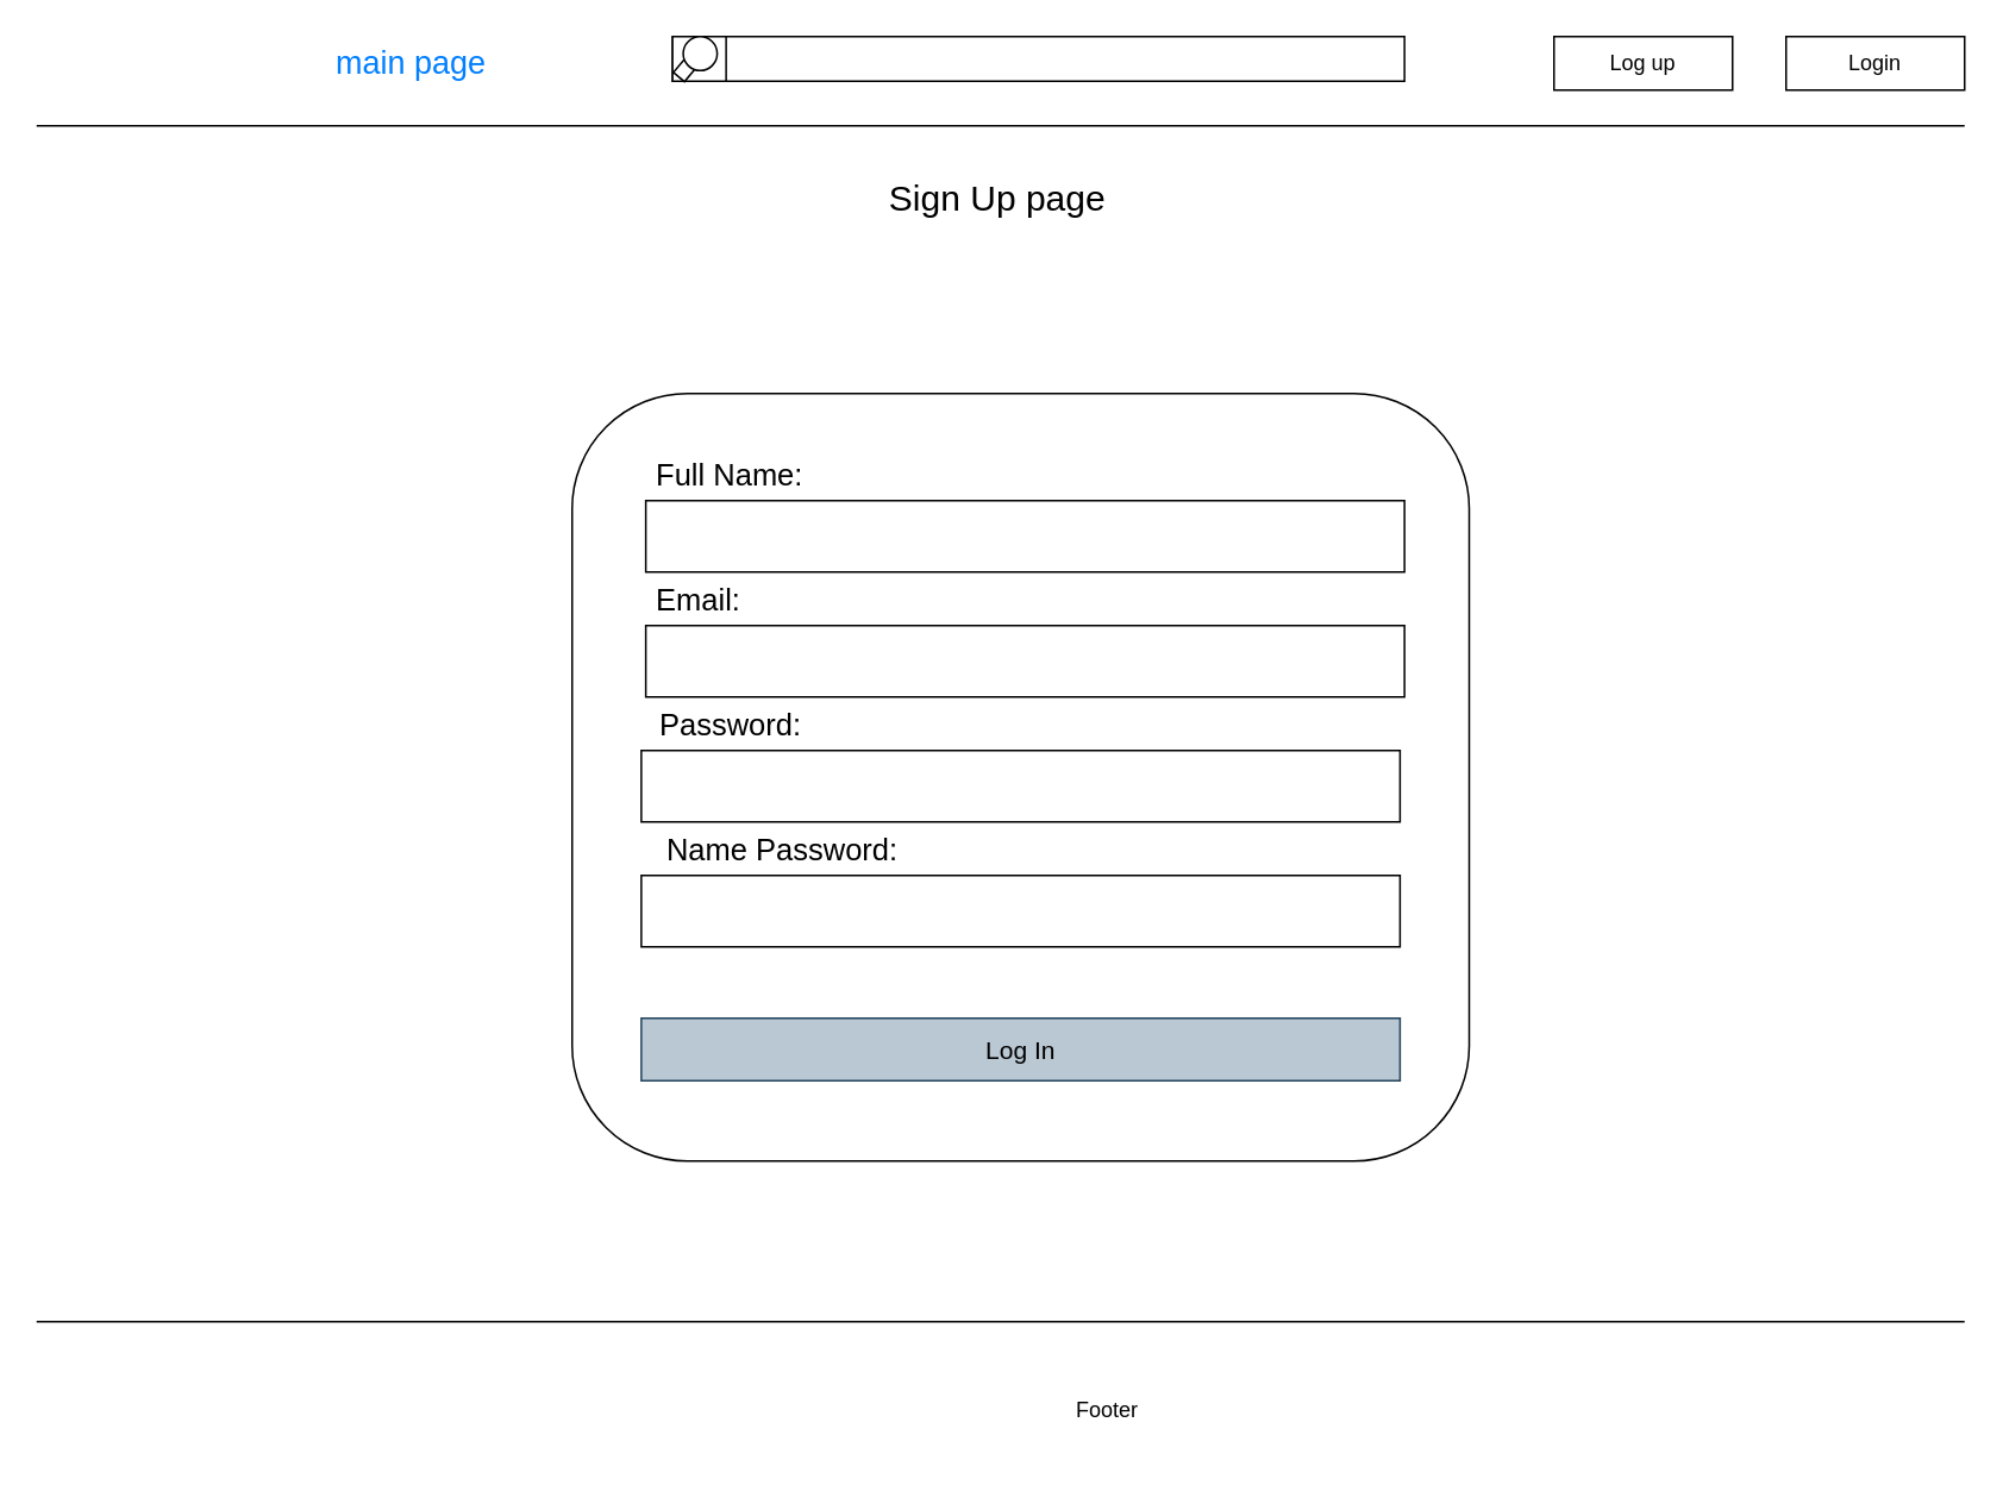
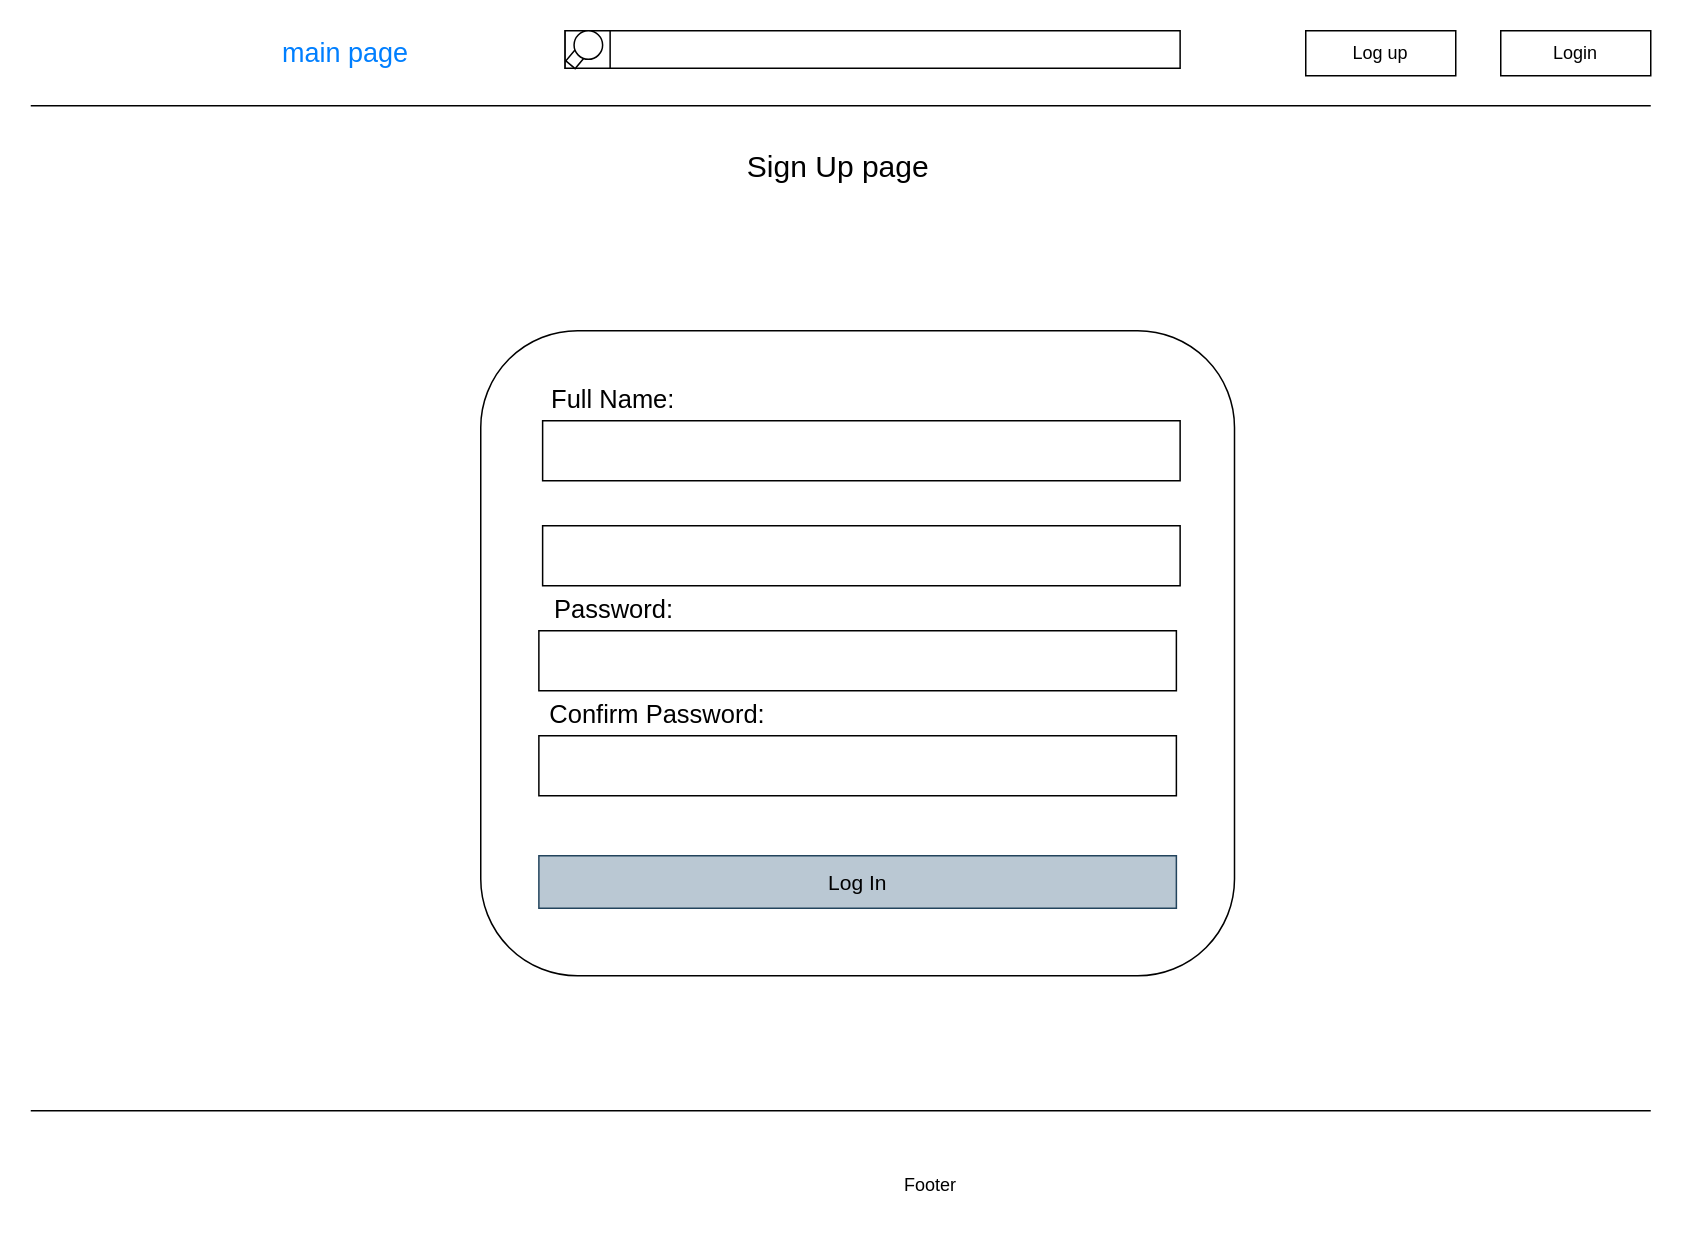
- <mxCell id="9" value="&lt;font style=&quot;font-size: 17px&quot;&gt;Email:&lt;/font&gt;" style="text;html=1;strokeColor=none;fillColor=none;align=center;verticalAlign=middle;whiteSpace=wrap;rounded=0;fontSize=20;fontColor=default;" parent="1" vertex="1"><mxGeometry x="361.25" y="320" width="60" height="30" as="geometry" /></mxCell>
- <mxCell id="17" value="&lt;font style=&quot;font-size: 17px&quot;&gt;Name Password:&lt;/font&gt;" style="text;html=1;strokeColor=none;fillColor=none;align=center;verticalAlign=middle;whiteSpace=wrap;rounded=0;fontSize=20;fontColor=default;" parent="1" vertex="1"><mxGeometry x="358.75" y="460" width="157.5" height="30" as="geometry" /></mxCell>
+ <mxCell id="17" value="&lt;font style=&quot;font-size: 17px&quot;&gt;Confirm Password:&lt;/font&gt;" style="text;html=1;strokeColor=none;fillColor=none;align=center;verticalAlign=middle;whiteSpace=wrap;rounded=0;fontSize=20;fontColor=default;" parent="1" vertex="1"><mxGeometry x="358.75" y="460" width="157.5" height="30" as="geometry" /></mxCell>
